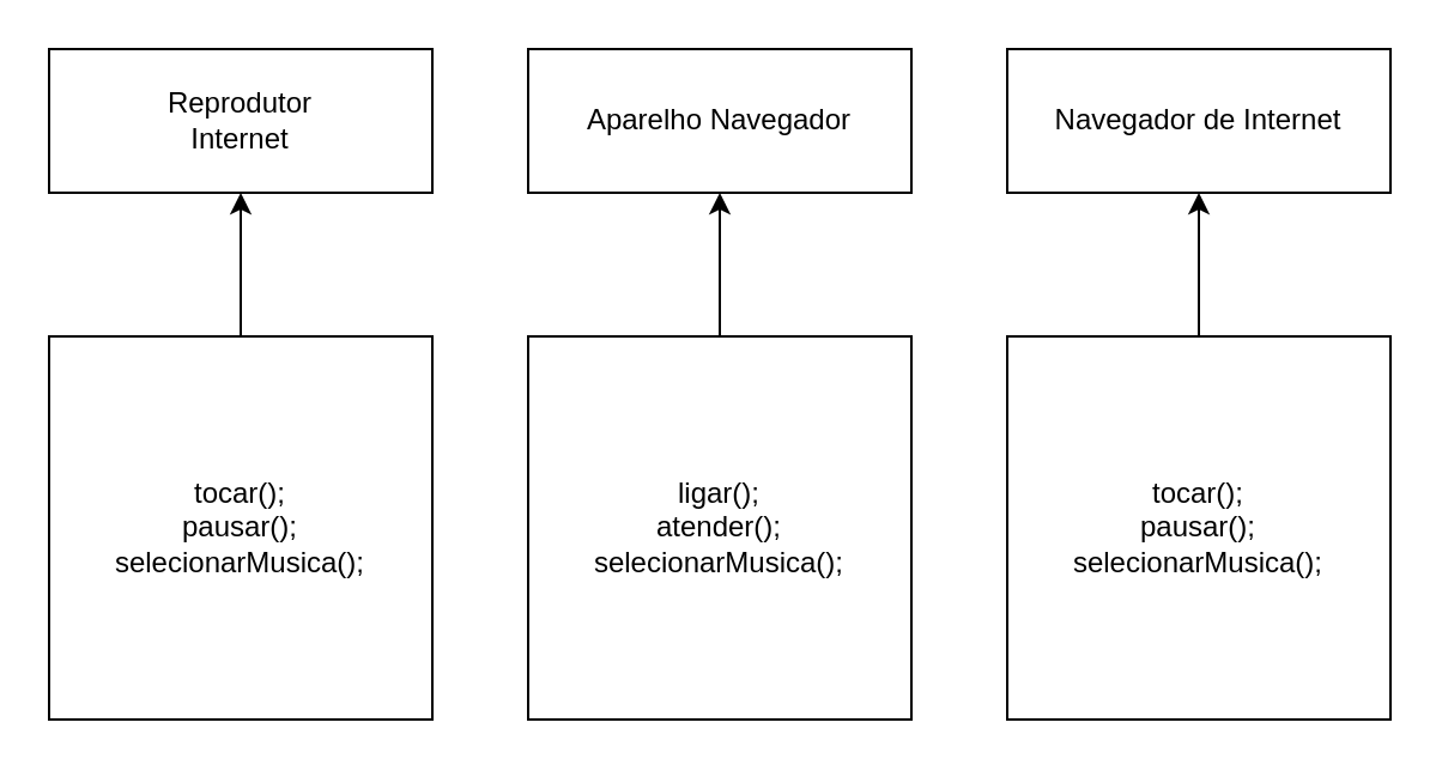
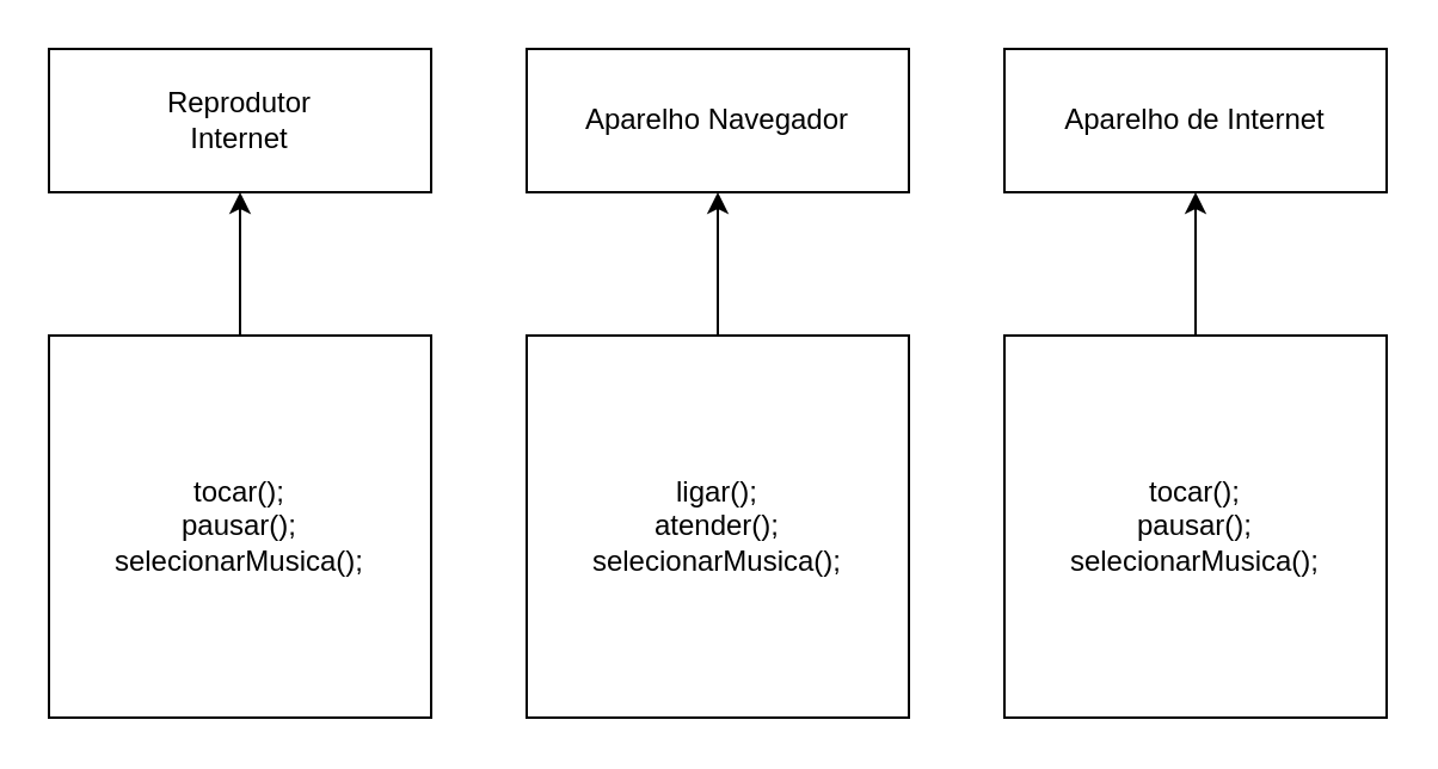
- <mxCell id="9" value="Navegador de Internet" style="text;strokeColor=none;align=center;fillColor=none;html=1;verticalAlign=middle;whiteSpace=wrap;rounded=0;" vertex="1" parent="1"><mxGeometry x="420" y="20" width="160" height="60" as="geometry" /></mxCell>
+ <mxCell id="9" value="Aparelho de Internet" style="text;strokeColor=none;align=center;fillColor=none;html=1;verticalAlign=middle;whiteSpace=wrap;rounded=0;" vertex="1" parent="1"><mxGeometry x="420" y="20" width="160" height="60" as="geometry" /></mxCell>
